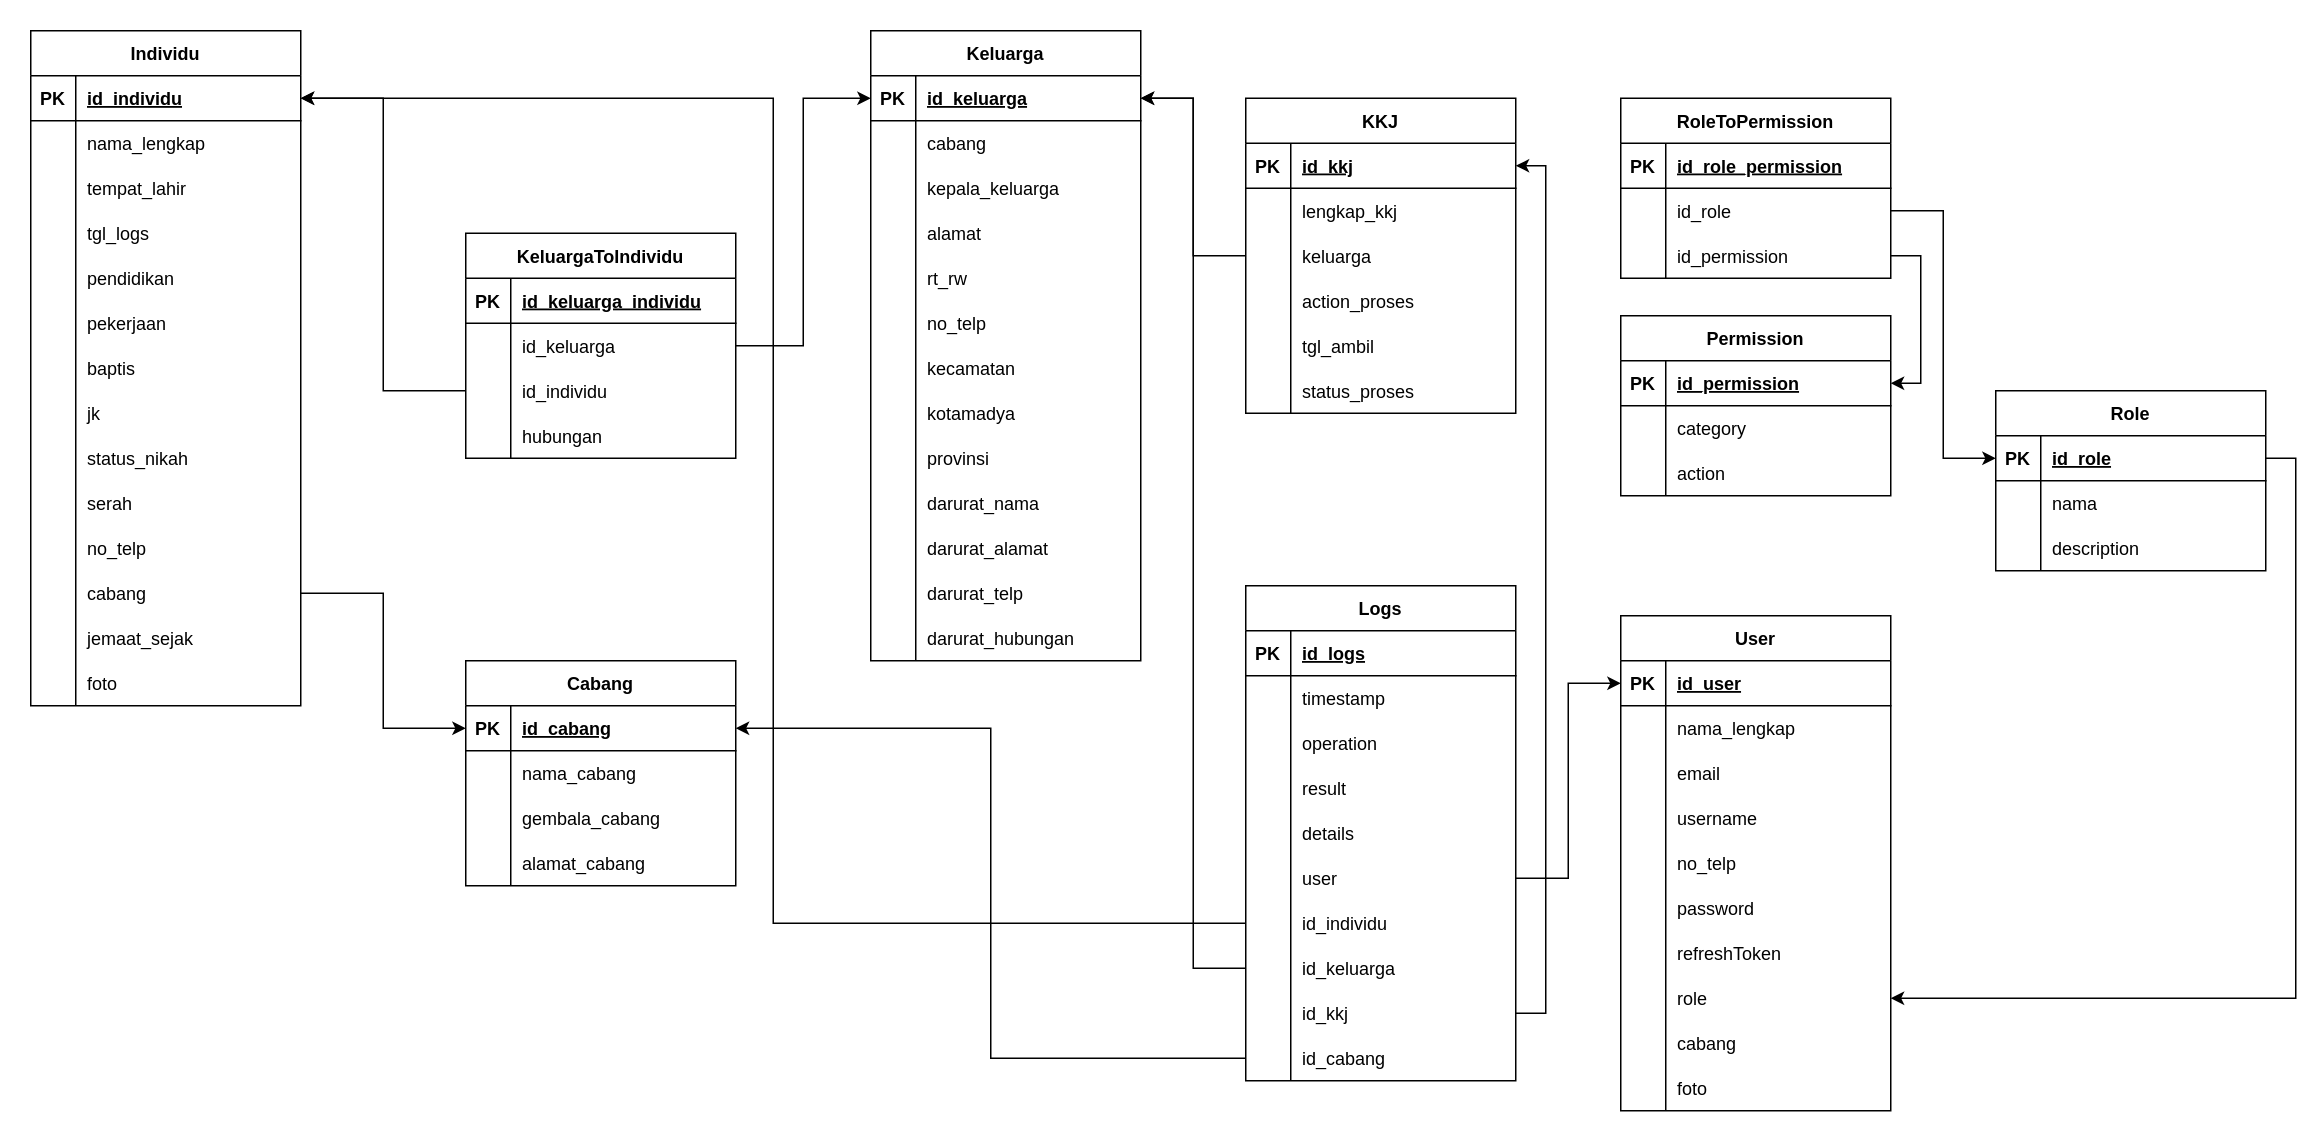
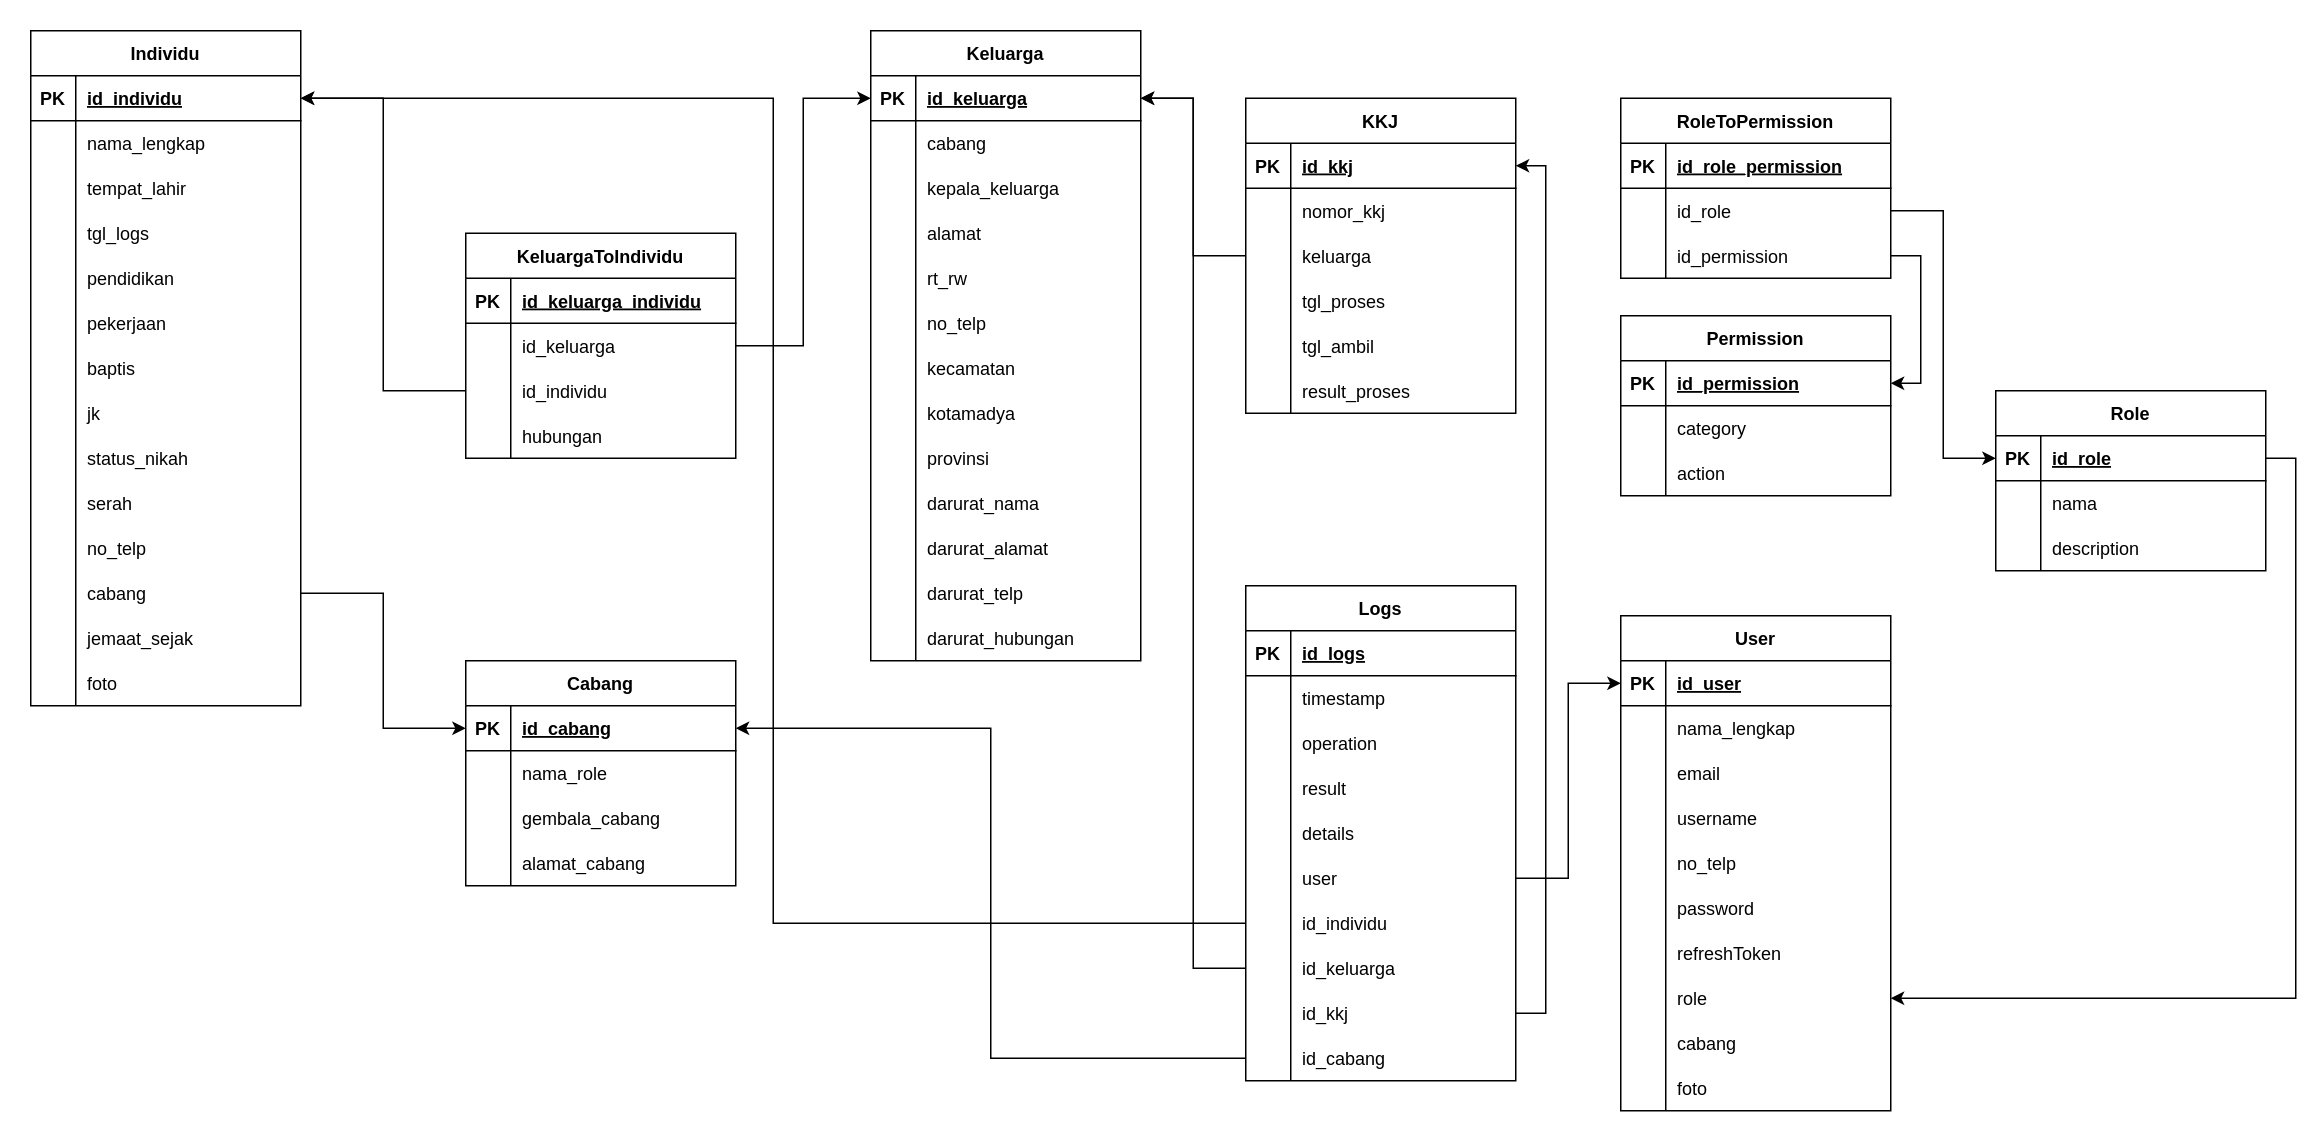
- <mxCell id="215" value="lengkap_kkj" style="shape=partialRectangle;connectable=0;fillColor=none;top=0;left=0;bottom=0;right=0;align=left;spacingLeft=6;overflow=hidden;" parent="213" vertex="1"><mxGeometry x="30" width="150" height="30" as="geometry"><mxRectangle width="150" height="30" as="alternateBounds" /></mxGeometry></mxCell>
+ <mxCell id="215" value="nomor_kkj" style="shape=partialRectangle;connectable=0;fillColor=none;top=0;left=0;bottom=0;right=0;align=left;spacingLeft=6;overflow=hidden;" parent="213" vertex="1"><mxGeometry x="30" width="150" height="30" as="geometry"><mxRectangle width="150" height="30" as="alternateBounds" /></mxGeometry></mxCell>
- <mxCell id="221" value="action_proses" style="shape=partialRectangle;connectable=0;fillColor=none;top=0;left=0;bottom=0;right=0;align=left;spacingLeft=6;overflow=hidden;" parent="219" vertex="1"><mxGeometry x="30" width="150" height="30" as="geometry"><mxRectangle width="150" height="30" as="alternateBounds" /></mxGeometry></mxCell>
+ <mxCell id="221" value="tgl_proses" style="shape=partialRectangle;connectable=0;fillColor=none;top=0;left=0;bottom=0;right=0;align=left;spacingLeft=6;overflow=hidden;" parent="219" vertex="1"><mxGeometry x="30" width="150" height="30" as="geometry"><mxRectangle width="150" height="30" as="alternateBounds" /></mxGeometry></mxCell>
- <mxCell id="227" value="status_proses" style="shape=partialRectangle;connectable=0;fillColor=none;top=0;left=0;bottom=0;right=0;align=left;spacingLeft=6;overflow=hidden;" parent="225" vertex="1"><mxGeometry x="30" width="150" height="30" as="geometry"><mxRectangle width="150" height="30" as="alternateBounds" /></mxGeometry></mxCell>
+ <mxCell id="227" value="result_proses" style="shape=partialRectangle;connectable=0;fillColor=none;top=0;left=0;bottom=0;right=0;align=left;spacingLeft=6;overflow=hidden;" parent="225" vertex="1"><mxGeometry x="30" width="150" height="30" as="geometry"><mxRectangle width="150" height="30" as="alternateBounds" /></mxGeometry></mxCell>
- <mxCell id="106" value="nama_cabang" style="shape=partialRectangle;connectable=0;fillColor=none;top=0;left=0;bottom=0;right=0;align=left;spacingLeft=6;overflow=hidden;" parent="104" vertex="1"><mxGeometry x="30" width="150" height="30" as="geometry"><mxRectangle width="150" height="30" as="alternateBounds" /></mxGeometry></mxCell>
+ <mxCell id="106" value="nama_role" style="shape=partialRectangle;connectable=0;fillColor=none;top=0;left=0;bottom=0;right=0;align=left;spacingLeft=6;overflow=hidden;" parent="104" vertex="1"><mxGeometry x="30" width="150" height="30" as="geometry"><mxRectangle width="150" height="30" as="alternateBounds" /></mxGeometry></mxCell>
